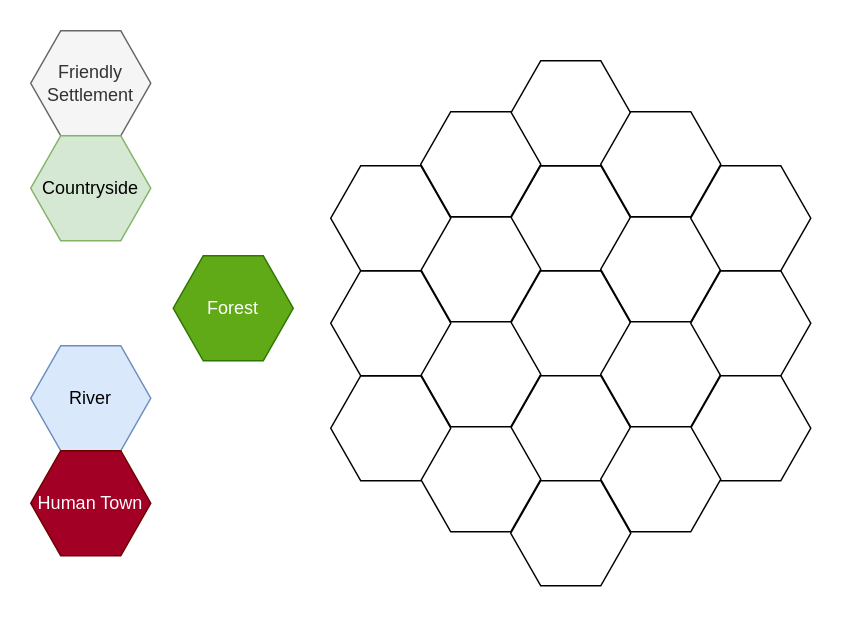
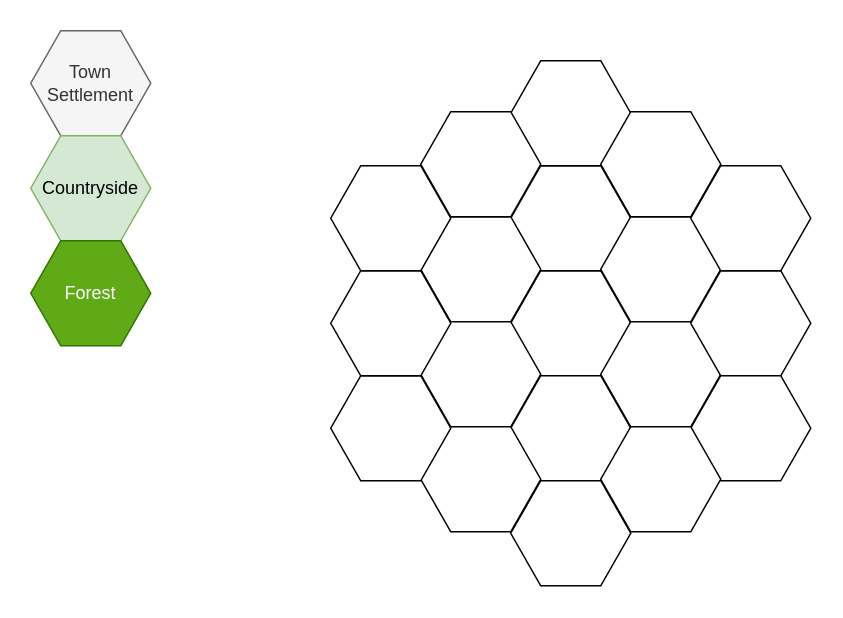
- <mxCell id="21" value="Friendly&lt;br&gt;Settlement" style="shape=hexagon;perimeter=hexagonPerimeter2;whiteSpace=wrap;html=1;fixedSize=1;size=20;fillColor=#f5f5f5;strokeColor=#666666;fontColor=#333333;" vertex="1" parent="1"><mxGeometry y="20" width="80" height="70" as="geometry" x="20" /></mxCell>
+ <mxCell id="21" value="Town&lt;br&gt;Settlement" style="shape=hexagon;perimeter=hexagonPerimeter2;whiteSpace=wrap;html=1;fixedSize=1;size=20;fillColor=#f5f5f5;strokeColor=#666666;fontColor=#333333;" vertex="1" parent="1"><mxGeometry y="20" width="80" height="70" as="geometry" x="20" /></mxCell>
- <mxCell id="23" value="Forest" style="shape=hexagon;perimeter=hexagonPerimeter2;whiteSpace=wrap;html=1;fixedSize=1;size=20;fillColor=#60a917;strokeColor=#2D7600;fontColor=#ffffff;" vertex="1" parent="1"><mxGeometry x="115" y="170" width="80" height="70" as="geometry" /></mxCell>
+ <mxCell id="23" value="Forest" style="shape=hexagon;perimeter=hexagonPerimeter2;whiteSpace=wrap;html=1;fixedSize=1;size=20;fillColor=#60a917;strokeColor=#2D7600;fontColor=#ffffff;" vertex="1" parent="1"><mxGeometry y="160" width="80" height="70" as="geometry" x="20" /></mxCell>
- <mxCell id="24" value="River" style="shape=hexagon;perimeter=hexagonPerimeter2;whiteSpace=wrap;html=1;fixedSize=1;size=20;fillColor=#dae8fc;strokeColor=#6c8ebf;" vertex="1" parent="1"><mxGeometry y="230" width="80" height="70" as="geometry" x="20" /></mxCell>
- <mxCell id="25" value="Human Town" style="shape=hexagon;perimeter=hexagonPerimeter2;whiteSpace=wrap;html=1;fixedSize=1;size=20;fillColor=#a20025;strokeColor=#6F0000;fontColor=#ffffff;" vertex="1" parent="1"><mxGeometry y="300" width="80" height="70" as="geometry" x="20" /></mxCell>
